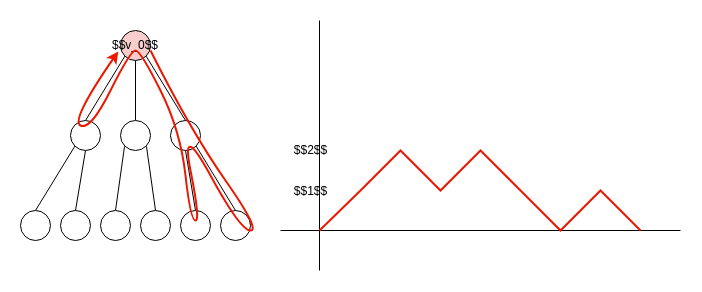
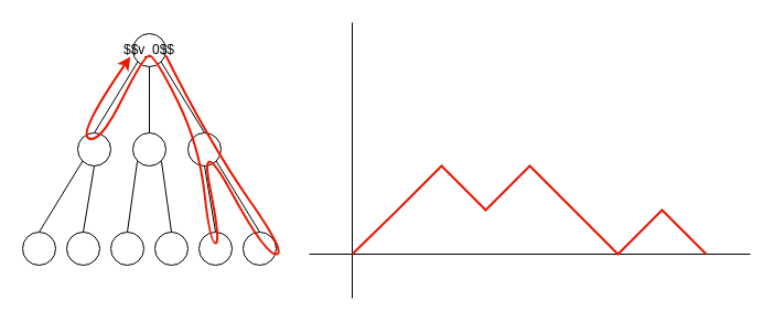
- <mxCell id="4" value="$$v_0$$" style="ellipse;whiteSpace=wrap;html=1;aspect=fixed;fillColor=#f8cecc;" vertex="1" parent="1"><mxGeometry x="120" y="30" width="30" height="30" as="geometry" /></mxCell>
+ <mxCell id="4" value="$$v_0$$" style="ellipse;whiteSpace=wrap;html=1;aspect=fixed;" vertex="1" parent="1"><mxGeometry x="120" y="30" width="30" height="30" as="geometry" /></mxCell>
- <mxCell id="26" value="$$2$$" style="text;html=1;align=center;verticalAlign=middle;resizable=0;points=[];autosize=1;strokeColor=none;fillColor=none;" vertex="1" parent="1"><mxGeometry x="280" y="135" width="60" height="30" as="geometry" /></mxCell>
- <mxCell id="25" value="$$1$$" style="text;html=1;align=center;verticalAlign=middle;resizable=0;points=[];autosize=1;strokeColor=none;fillColor=none;" vertex="1" parent="1"><mxGeometry x="280" y="176" width="60" height="30" as="geometry" /></mxCell>
